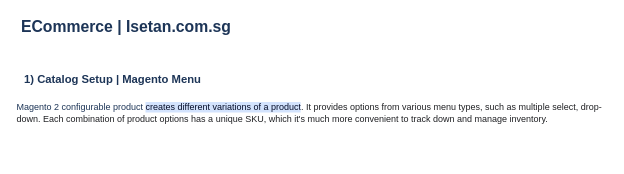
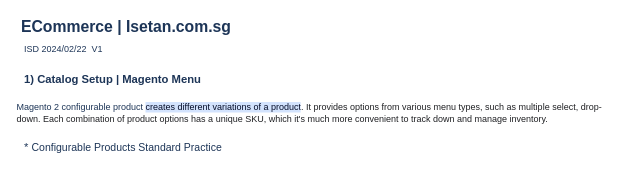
+ <mxCell id="4" value="ISD 2024/02/22&amp;nbsp; V1" style="text;strokeColor=none;align=left;fillColor=none;html=1;verticalAlign=middle;whiteSpace=wrap;rounded=0;labelBackgroundColor=none;fontColor=#1D3557;" vertex="1" parent="1"><mxGeometry x="30" y="50" width="160" height="30" as="geometry" /></mxCell>
+ <mxCell id="6" value="&lt;font style=&quot;&quot;&gt;*&amp;nbsp;&lt;/font&gt;&lt;font style=&quot;font-size: 14px;&quot;&gt;Configurable Products Standard Practice&lt;/font&gt;&amp;nbsp;&amp;nbsp;" style="text;strokeColor=none;align=left;fillColor=none;html=1;verticalAlign=middle;whiteSpace=wrap;rounded=0;fontSize=15;fontStyle=0;labelBackgroundColor=none;fontColor=#1D3557;" vertex="1" parent="1"><mxGeometry x="30" y="180" width="490" height="30" as="geometry" /></mxCell>
